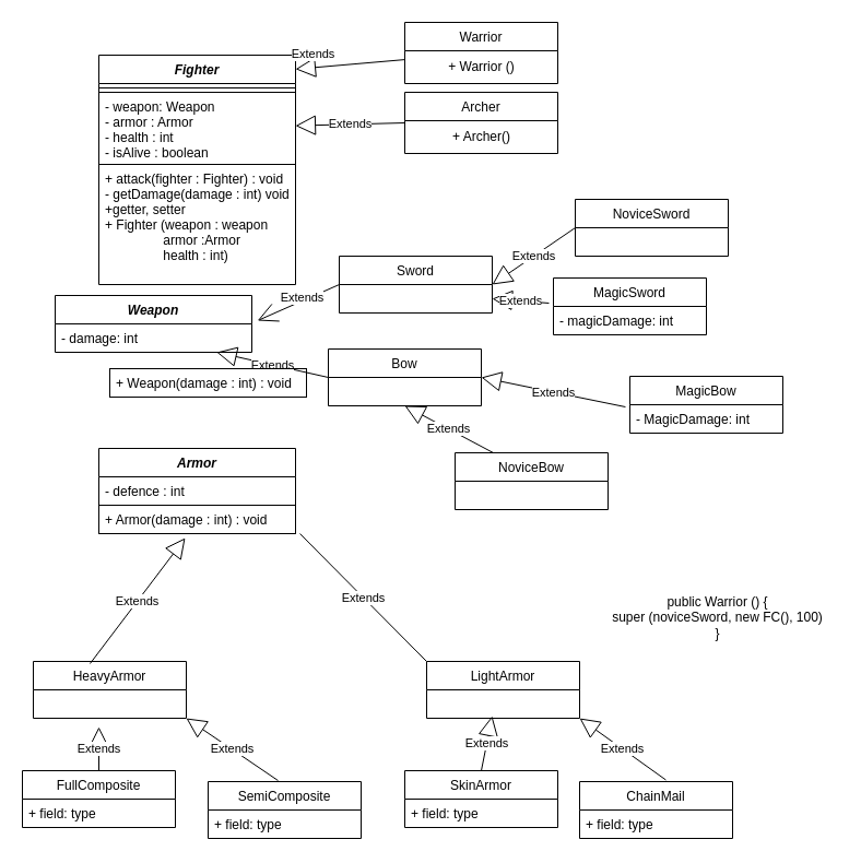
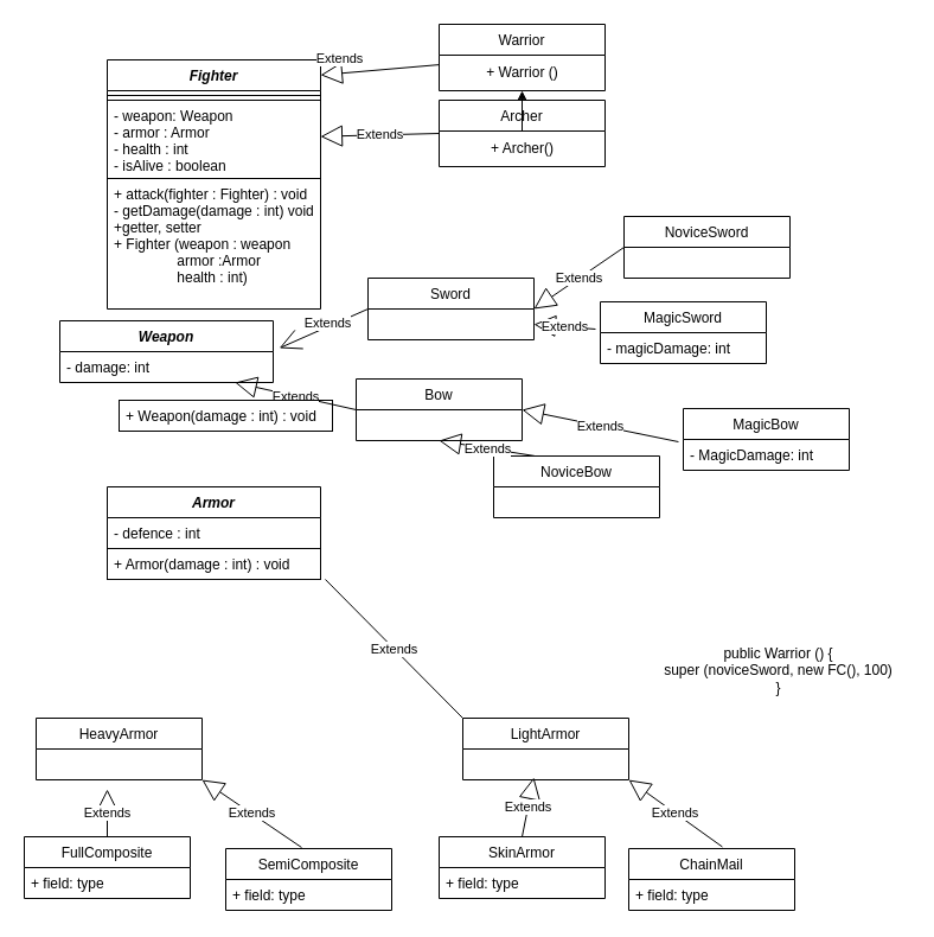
+ <mxCell id="49" value="" style="edgeStyle=orthogonalEdgeStyle;rounded=0;orthogonalLoop=1;jettySize=auto;html=1;" edge="1" parent="1" source="9" target="7"><mxGeometry relative="1" as="geometry" /></mxCell>
- <mxCell id="25" value="NoviceBow" style="swimlane;fontStyle=0;childLayout=stackLayout;horizontal=1;startSize=26;fillColor=none;horizontalStack=0;resizeParent=1;resizeParentMax=0;resizeLast=0;collapsible=1;marginBottom=0;" parent="1" vertex="1"><mxGeometry x="416" y="414" width="140" height="52" as="geometry" /></mxCell>
+ <mxCell id="25" value="NoviceBow" style="swimlane;fontStyle=0;childLayout=stackLayout;horizontal=1;startSize=26;fillColor=none;horizontalStack=0;resizeParent=1;resizeParentMax=0;resizeLast=0;collapsible=1;marginBottom=0;" parent="1" vertex="1"><mxGeometry x="416" y="384" width="140" height="52" as="geometry" /></mxCell>
- <mxCell id="44" value="Extends" style="endArrow=block;endSize=16;endFill=0;html=1;rounded=0;exitX=0.371;exitY=0.038;exitDx=0;exitDy=0;exitPerimeter=0;entryX=0.439;entryY=1.154;entryDx=0;entryDy=0;entryPerimeter=0;" parent="1" source="21" target="46" edge="1"><mxGeometry width="160" relative="1" as="geometry"><mxPoint x="420" y="585.01" as="sourcePoint" /><mxPoint x="126.96" y="550" as="targetPoint" /></mxGeometry></mxCell>
